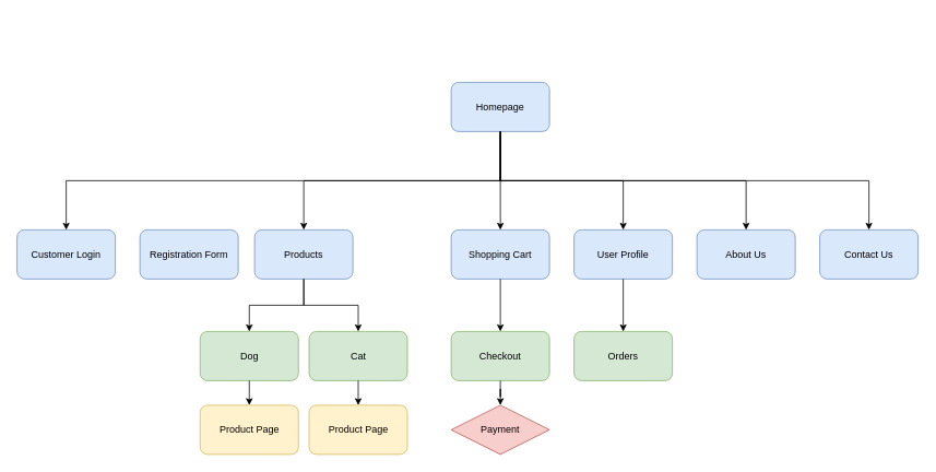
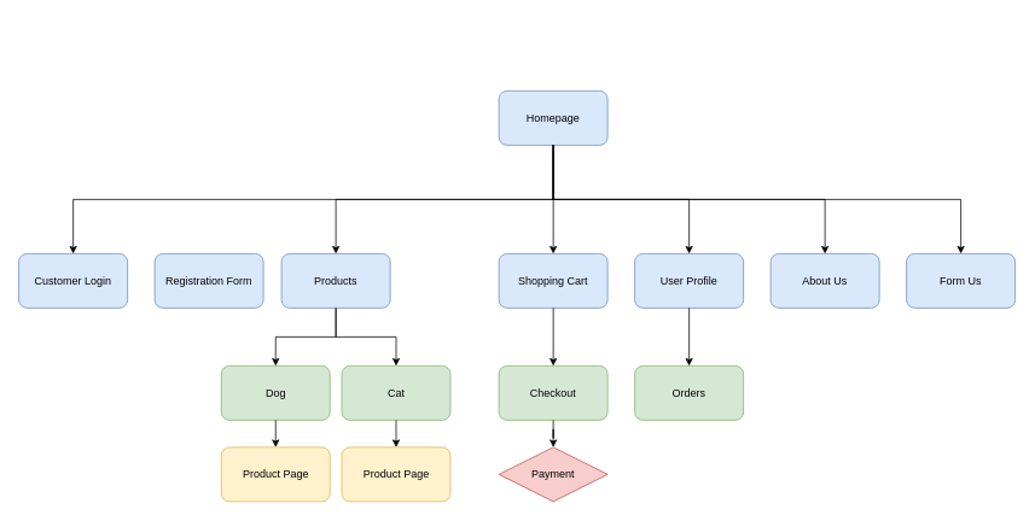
- <mxCell id="23" value="Contact Us" style="rounded=1;whiteSpace=wrap;html=1;fillColor=#dae8fc;strokeColor=#6c8ebf;" vertex="1" parent="2"><mxGeometry x="980" y="260" width="120" height="60" as="geometry" /></mxCell>
+ <mxCell id="23" value="Form Us" style="rounded=1;whiteSpace=wrap;html=1;fillColor=#dae8fc;strokeColor=#6c8ebf;" vertex="1" parent="2"><mxGeometry x="980" y="260" width="120" height="60" as="geometry" /></mxCell>
